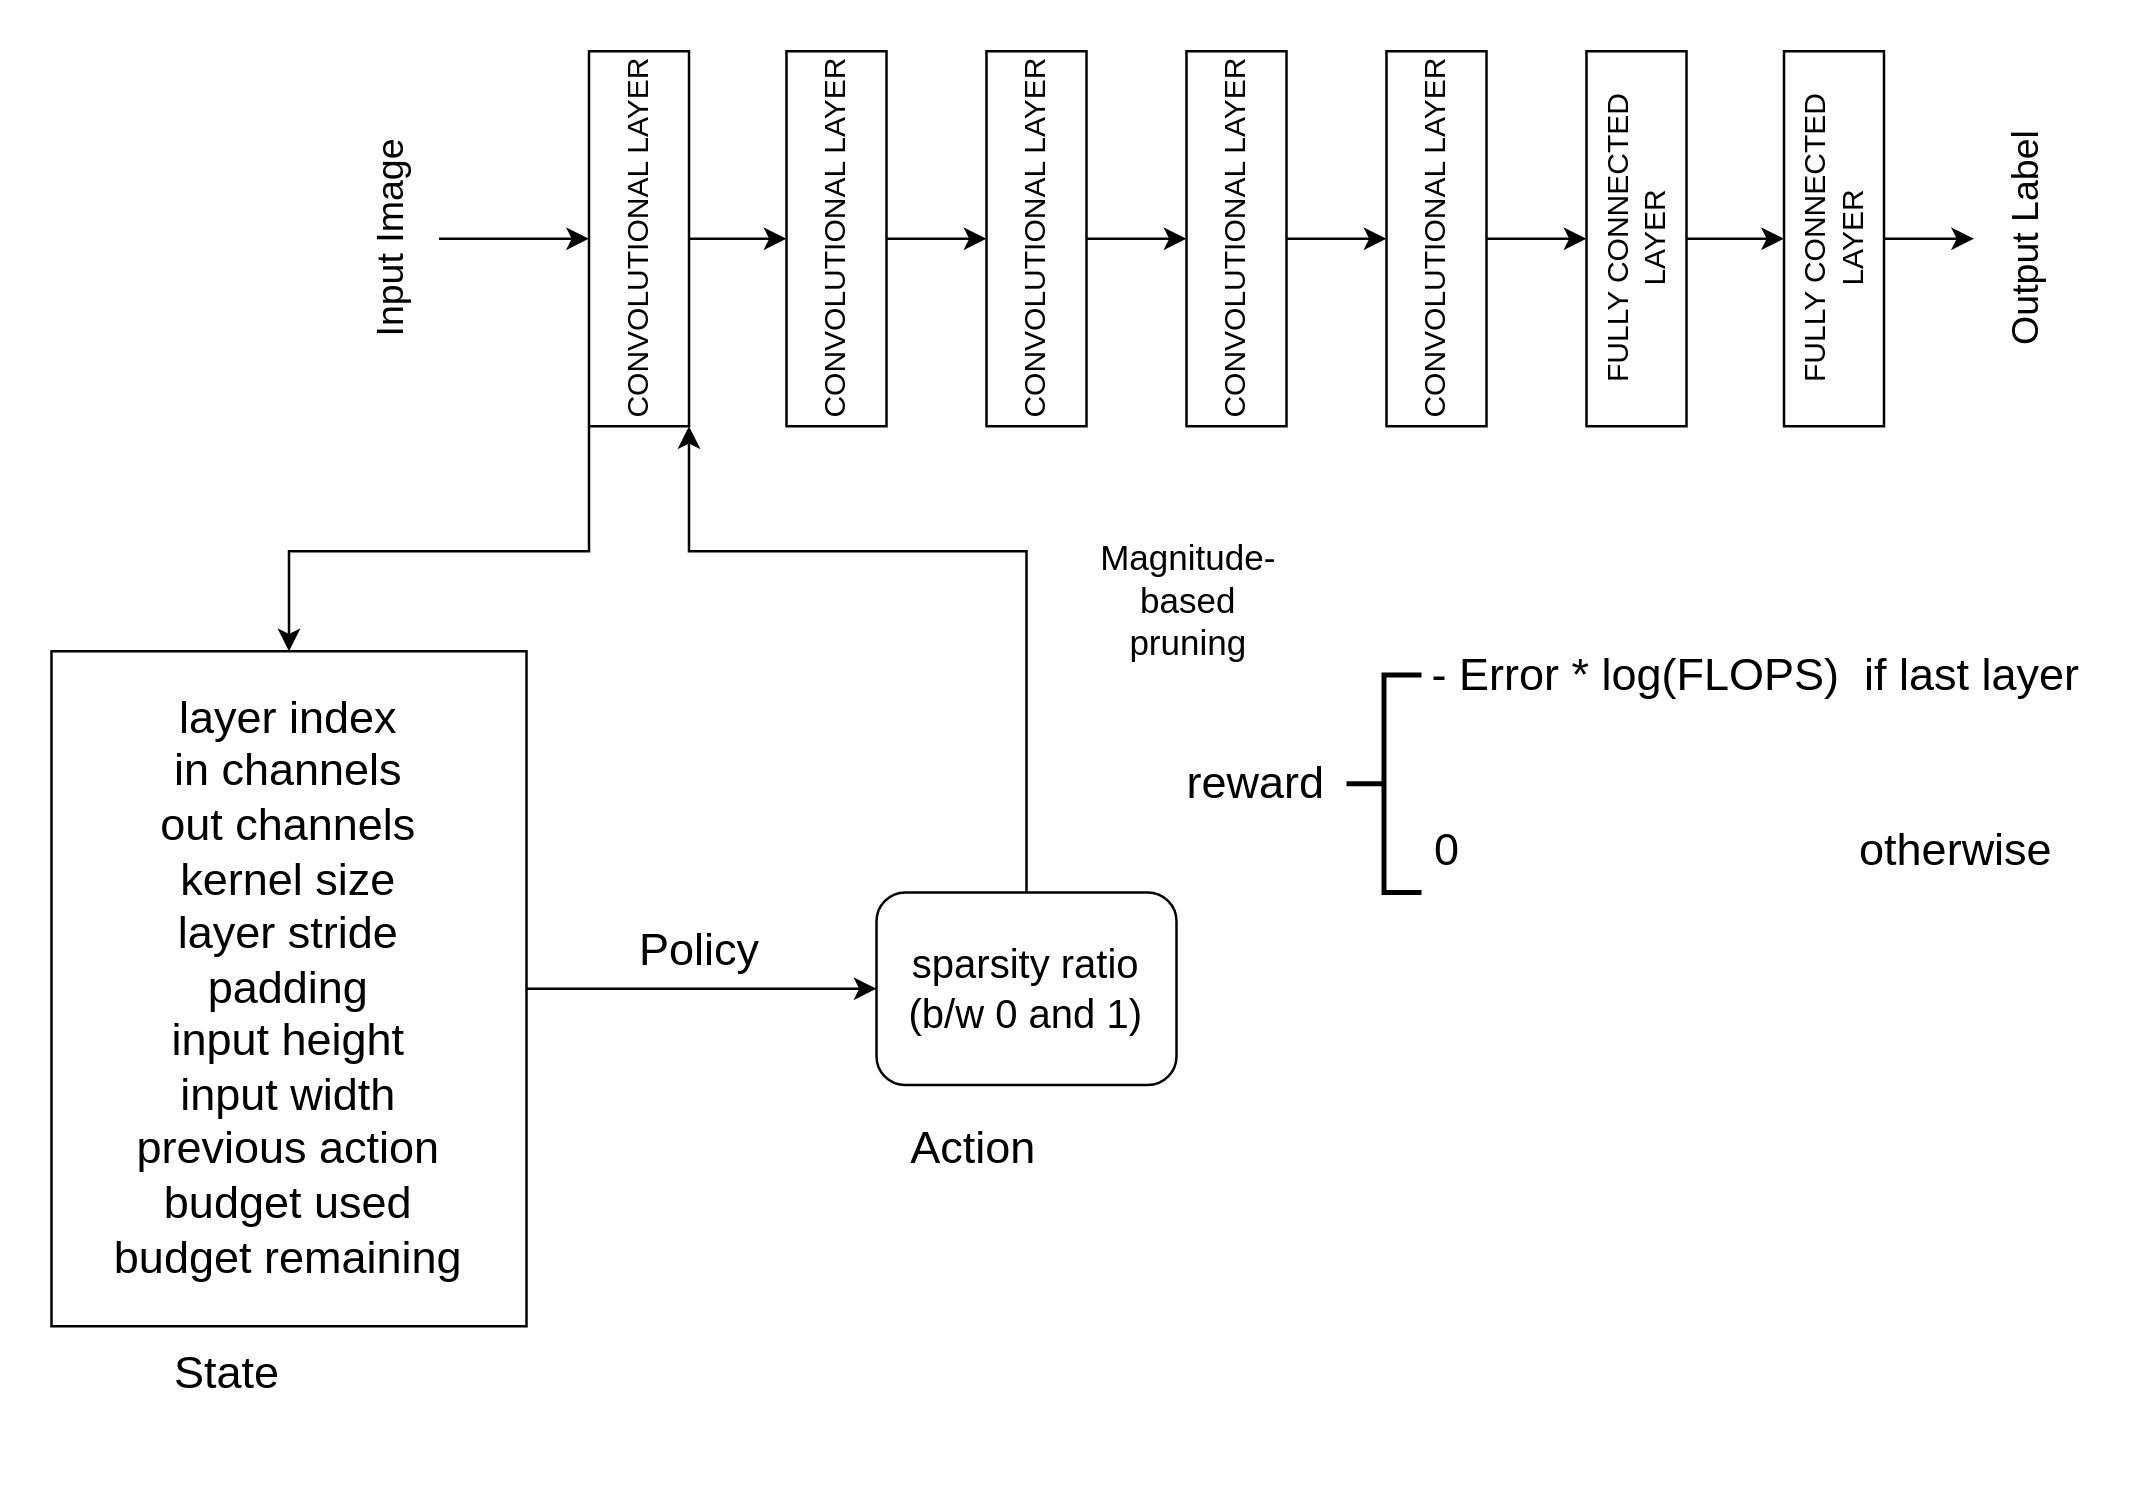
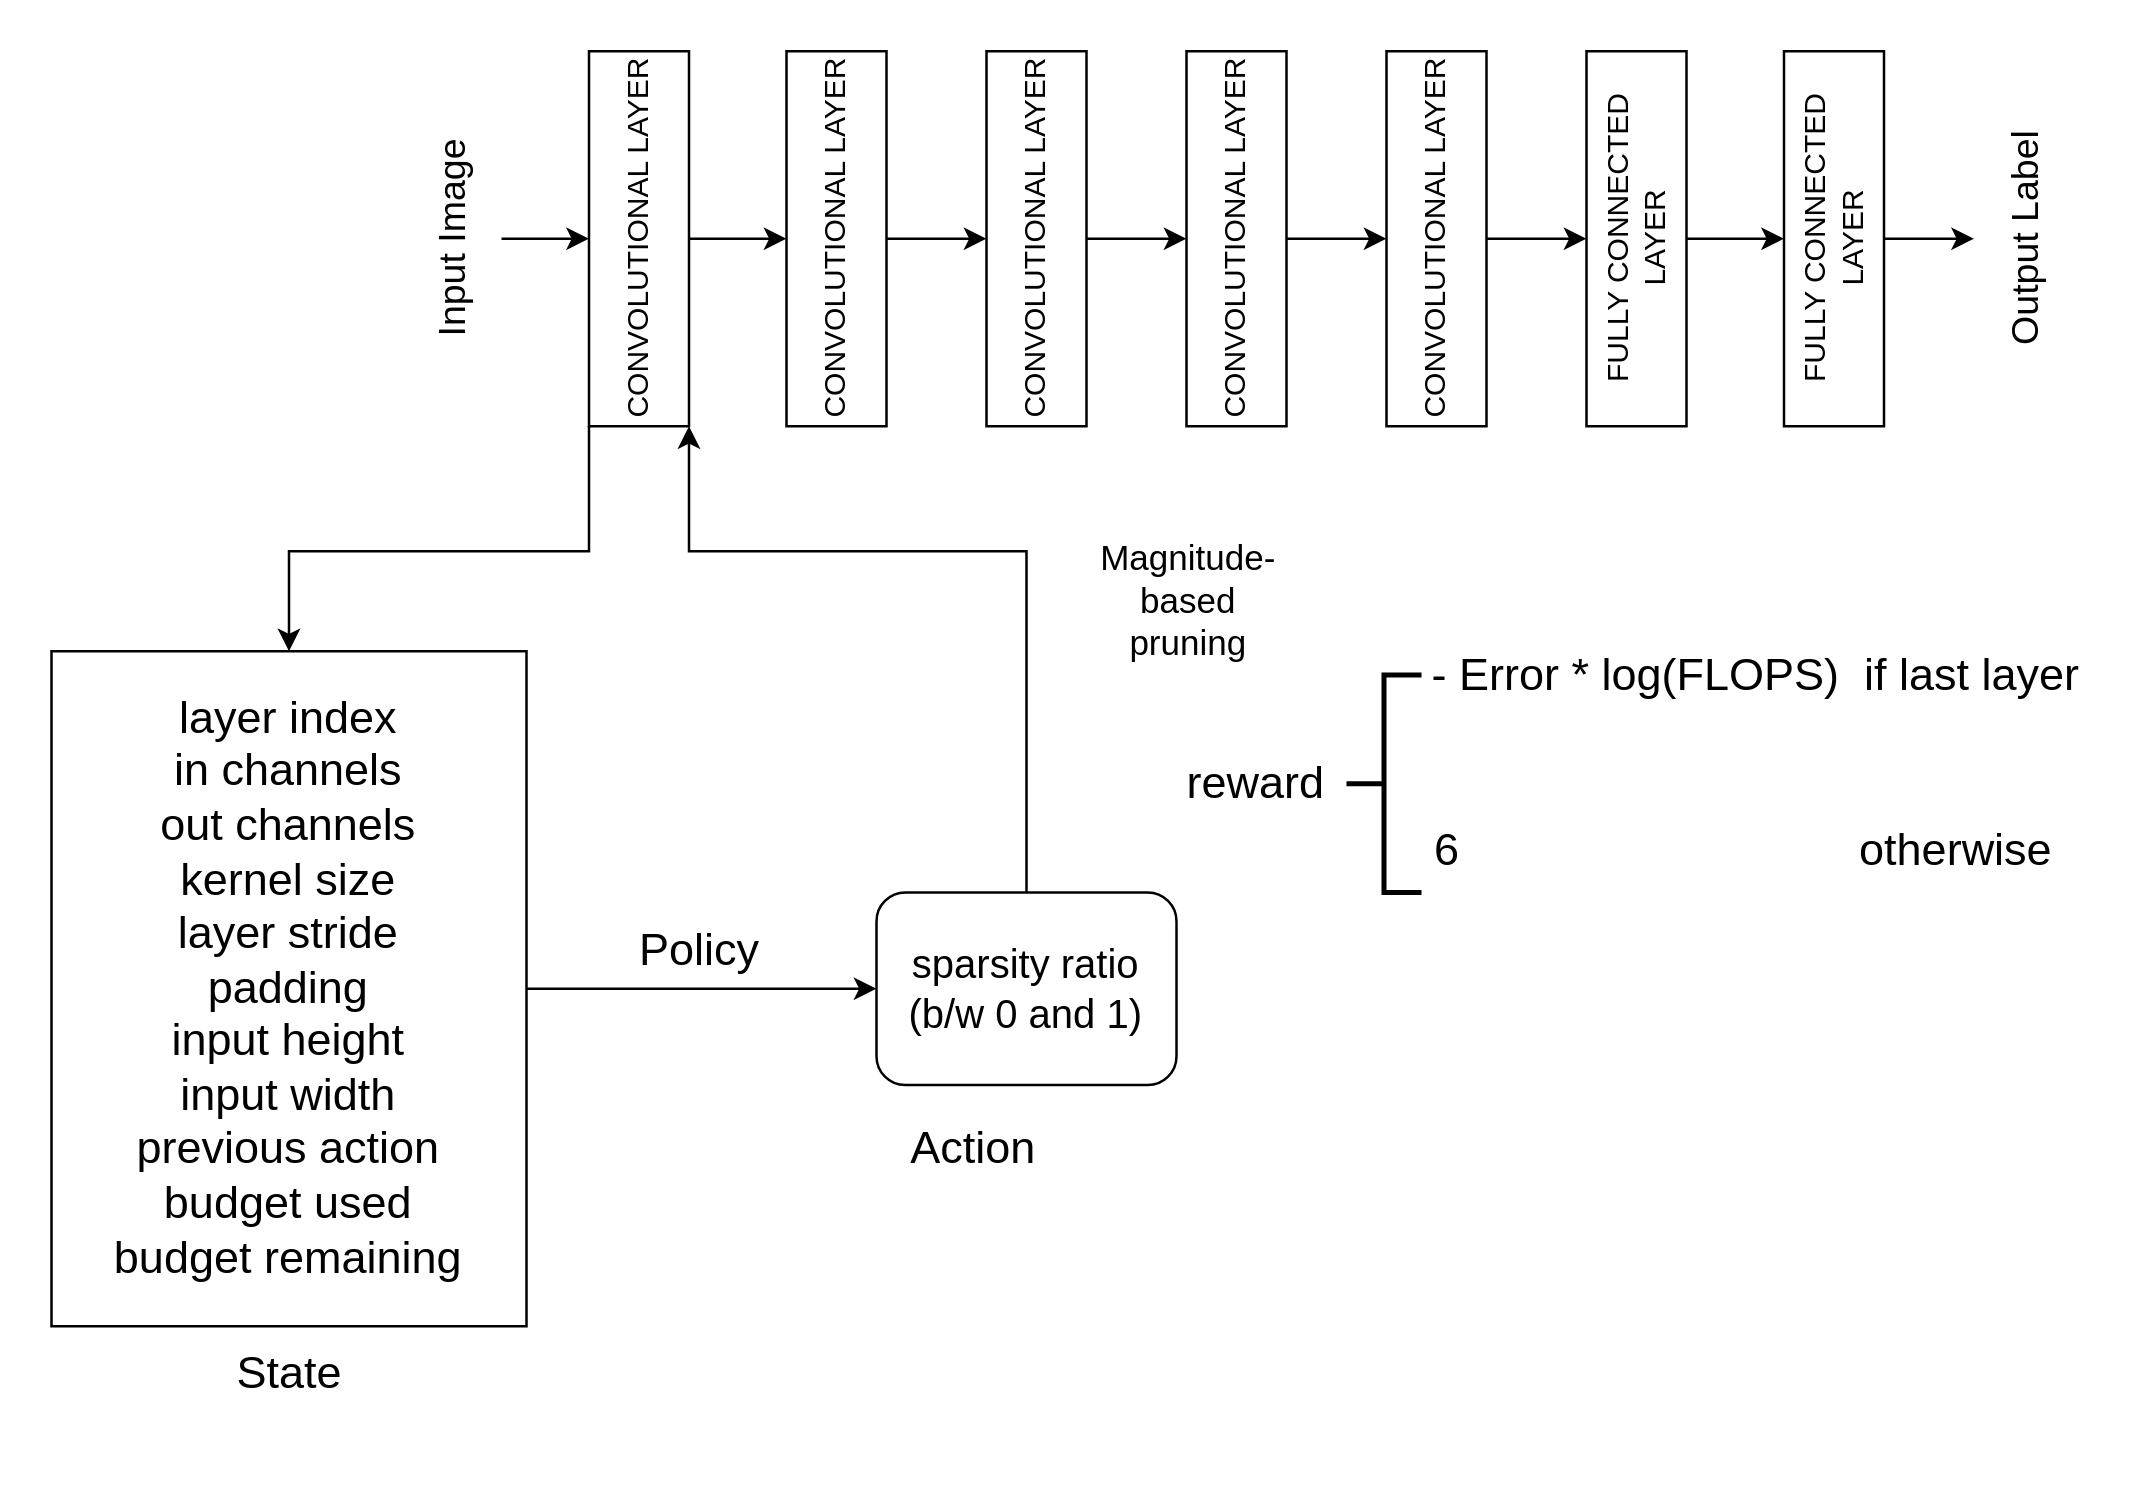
- <mxCell id="29" value="&lt;font style=&quot;font-size: 15px&quot;&gt;Input Image&lt;/font&gt;" style="text;html=1;strokeColor=none;fillColor=none;align=center;verticalAlign=middle;whiteSpace=wrap;rounded=0;horizontal=0;" vertex="1" parent="1"><mxGeometry x="135" y="20" width="40" height="150" as="geometry" /></mxCell>
+ <mxCell id="29" value="&lt;font style=&quot;font-size: 15px&quot;&gt;Input Image&lt;/font&gt;" style="text;html=1;strokeColor=none;fillColor=none;align=center;verticalAlign=middle;whiteSpace=wrap;rounded=0;horizontal=0;" vertex="1" parent="1"><mxGeometry x="160" y="20" width="40" height="150" as="geometry" /></mxCell>
- <mxCell id="12" value="&lt;font style=&quot;font-size: 18px&quot;&gt;&amp;nbsp; &amp;nbsp; &amp;nbsp; &amp;nbsp; &amp;nbsp; &amp;nbsp; &amp;nbsp; &amp;nbsp; &amp;nbsp; &amp;nbsp; &amp;nbsp; &amp;nbsp; &amp;nbsp; &amp;nbsp; &amp;nbsp;0&amp;nbsp; &amp;nbsp; &amp;nbsp; &amp;nbsp; &amp;nbsp; &amp;nbsp; &amp;nbsp; &amp;nbsp; &amp;nbsp; &amp;nbsp; &amp;nbsp; &amp;nbsp; &amp;nbsp; &amp;nbsp; &amp;nbsp; &amp;nbsp; otherwise&lt;/font&gt;" style="text;html=1;align=center;verticalAlign=middle;resizable=0;points=[];autosize=1;" parent="1" vertex="1"><mxGeometry x="419" y="329.5" width="410" height="20" as="geometry" /></mxCell>
+ <mxCell id="12" value="&lt;font style=&quot;font-size: 18px&quot;&gt;&amp;nbsp; &amp;nbsp; &amp;nbsp; &amp;nbsp; &amp;nbsp; &amp;nbsp; &amp;nbsp; &amp;nbsp; &amp;nbsp; &amp;nbsp; &amp;nbsp; &amp;nbsp; &amp;nbsp; &amp;nbsp; &amp;nbsp;6&amp;nbsp; &amp;nbsp; &amp;nbsp; &amp;nbsp; &amp;nbsp; &amp;nbsp; &amp;nbsp; &amp;nbsp; &amp;nbsp; &amp;nbsp; &amp;nbsp; &amp;nbsp; &amp;nbsp; &amp;nbsp; &amp;nbsp; &amp;nbsp; otherwise&lt;/font&gt;" style="text;html=1;align=center;verticalAlign=middle;resizable=0;points=[];autosize=1;" parent="1" vertex="1"><mxGeometry x="419" y="329.5" width="410" height="20" as="geometry" /></mxCell>
- <mxCell id="6" value="&lt;font style=&quot;font-size: 18px&quot;&gt;State&lt;br&gt;&lt;br&gt;&lt;/font&gt;" style="text;html=1;align=center;verticalAlign=middle;resizable=0;points=[];autosize=1;" parent="1" vertex="1"><mxGeometry x="60" y="540" width="60" height="40" as="geometry" /></mxCell>
+ <mxCell id="6" value="&lt;font style=&quot;font-size: 18px&quot;&gt;State&lt;br&gt;&lt;br&gt;&lt;/font&gt;" style="text;html=1;align=center;verticalAlign=middle;resizable=0;points=[];autosize=1;" parent="1" vertex="1"><mxGeometry x="85" y="540" width="60" height="40" as="geometry" /></mxCell>
